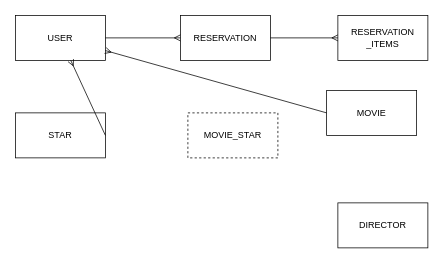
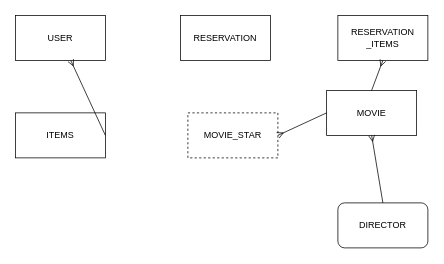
- <mxCell id="10" value="" style="endArrow=ERmany;html=1;exitX=1;exitY=0.5;exitDx=0;exitDy=0;endFill=0;" edge="1" parent="2" source="3" target="8"><mxGeometry width="50" height="50" relative="1" as="geometry"><mxPoint x="240" y="320" as="sourcePoint" /><mxPoint x="240" y="70" as="targetPoint" /></mxGeometry></mxCell>
- <mxCell id="11" value="" style="endArrow=ERmany;html=1;exitX=1;exitY=0.5;exitDx=0;exitDy=0;entryX=0;entryY=0.5;entryDx=0;entryDy=0;endFill=0;" edge="1" parent="2" source="8" target="9"><mxGeometry width="50" height="50" relative="1" as="geometry"><mxPoint x="350" y="150" as="sourcePoint" /><mxPoint x="290" y="270" as="targetPoint" /></mxGeometry></mxCell>
+ <mxCell id="12" value="" style="endArrow=ERmany;html=1;exitX=0.5;exitY=0;exitDx=0;exitDy=0;entryX=0.5;entryY=1;entryDx=0;entryDy=0;endFill=0;" edge="1" parent="2" source="4" target="9"><mxGeometry width="50" height="50" relative="1" as="geometry"><mxPoint x="350" y="40" as="sourcePoint" /><mxPoint x="440" y="40" as="targetPoint" /></mxGeometry></mxCell>
- <mxCell id="14" value="" style="endArrow=ERmany;html=1;exitX=0;exitY=0.5;exitDx=0;exitDy=0;endFill=0;" edge="1" parent="2" source="4" target="3"><mxGeometry width="50" height="50" relative="1" as="geometry"><mxPoint x="130" y="170" as="sourcePoint" /><mxPoint x="240" y="170" as="targetPoint" /></mxGeometry></mxCell>
+ <mxCell id="14" value="" style="endArrow=ERmany;html=1;exitX=0;exitY=0.5;exitDx=0;exitDy=0;endFill=0;entryX=1;entryY=0.5;entryDx=0;entryDy=0;" edge="1" parent="2" source="4" target="6"><mxGeometry width="50" height="50" relative="1" as="geometry"><mxPoint x="130" y="170" as="sourcePoint" /><mxPoint x="240" y="170" as="targetPoint" /></mxGeometry></mxCell>
- <mxCell id="5" value="STAR" style="rounded=0;whiteSpace=wrap;html=1;" vertex="1" parent="2"><mxGeometry y="130" width="120" height="60" as="geometry" /></mxCell>
+ <mxCell id="5" value="ITEMS" style="rounded=0;whiteSpace=wrap;html=1;" vertex="1" parent="2"><mxGeometry y="130" width="120" height="60" as="geometry" /></mxCell>
+ <mxCell id="15" value="" style="endArrow=ERmany;html=1;exitX=0.5;exitY=0;exitDx=0;exitDy=0;entryX=0.5;entryY=1;entryDx=0;entryDy=0;endFill=0;" edge="1" parent="2" source="7" target="4"><mxGeometry width="50" height="50" relative="1" as="geometry"><mxPoint x="500" y="140" as="sourcePoint" /><mxPoint x="500" y="70" as="targetPoint" /></mxGeometry></mxCell>
- <mxCell id="7" value="DIRECTOR" style="rounded=0;whiteSpace=wrap;html=1;" vertex="1" parent="2"><mxGeometry x="430" y="250" width="120" height="60" as="geometry" /></mxCell>
+ <mxCell id="7" value="DIRECTOR" style="whiteSpace=wrap;html=1;rounded=1;" vertex="1" parent="2"><mxGeometry x="430" y="250" width="120" height="60" as="geometry" /></mxCell>
